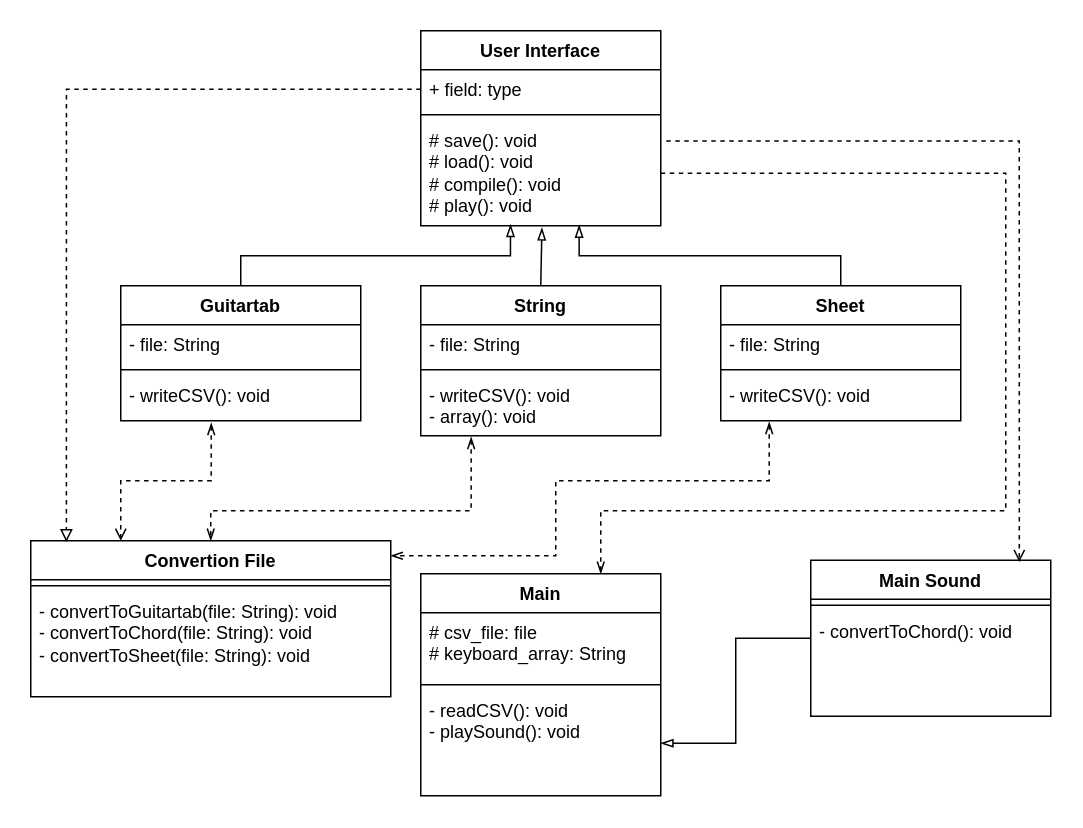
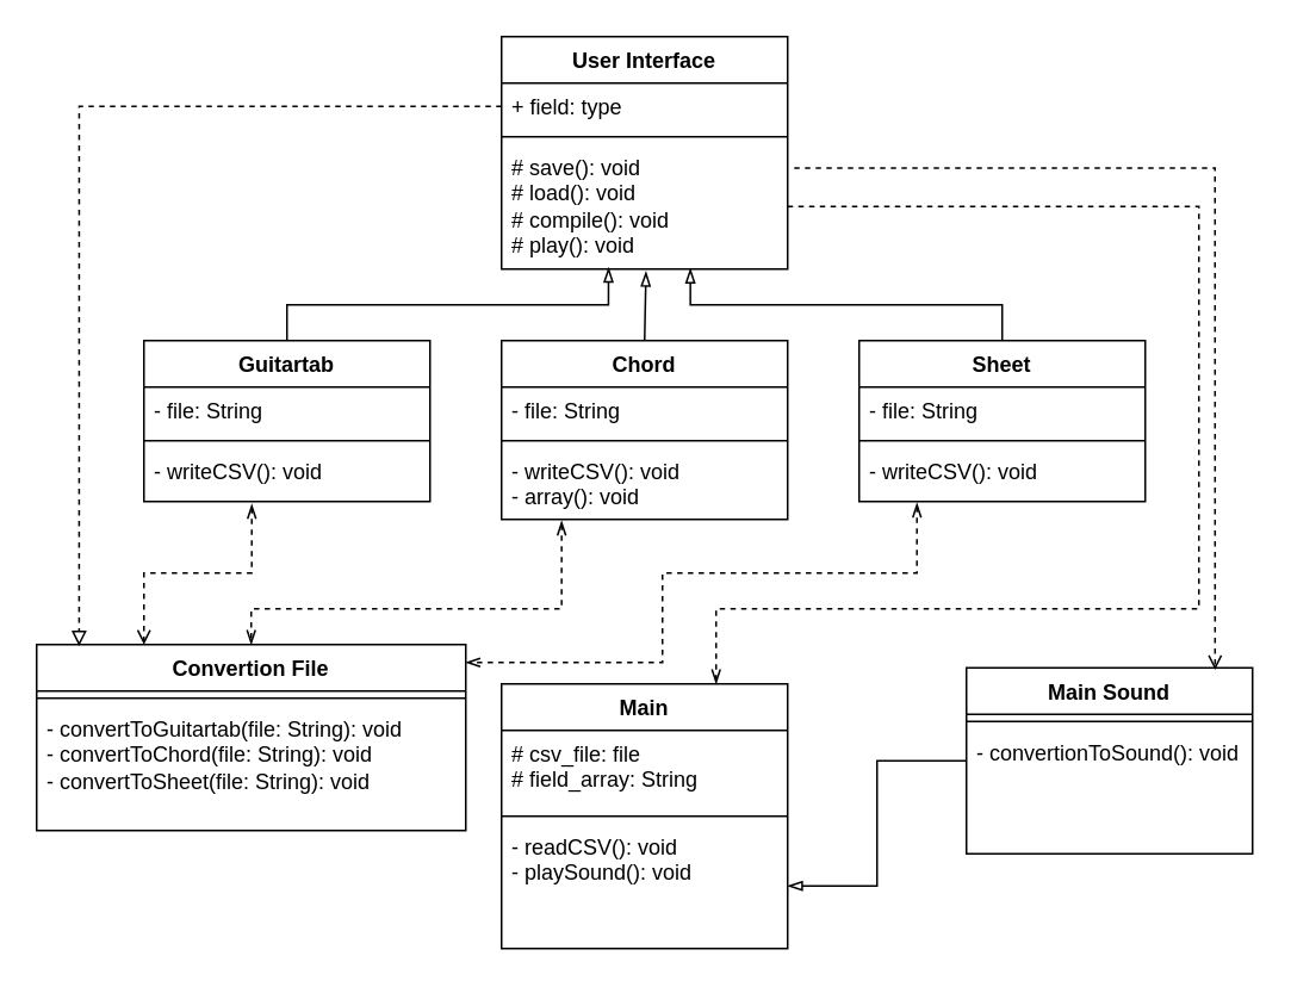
- <mxCell id="15" value="String" style="swimlane;fontStyle=1;align=center;verticalAlign=top;childLayout=stackLayout;horizontal=1;startSize=26;horizontalStack=0;resizeParent=1;resizeParentMax=0;resizeLast=0;collapsible=1;marginBottom=0;whiteSpace=wrap;html=1;" vertex="1" parent="1"><mxGeometry x="280" y="190" width="160" height="100" as="geometry"><mxRectangle x="430" y="190" width="120" height="30" as="alternateBounds" /></mxGeometry></mxCell>
+ <mxCell id="15" value="Chord" style="swimlane;fontStyle=1;align=center;verticalAlign=top;childLayout=stackLayout;horizontal=1;startSize=26;horizontalStack=0;resizeParent=1;resizeParentMax=0;resizeLast=0;collapsible=1;marginBottom=0;whiteSpace=wrap;html=1;" vertex="1" parent="1"><mxGeometry x="280" y="190" width="160" height="100" as="geometry"><mxRectangle x="430" y="190" width="120" height="30" as="alternateBounds" /></mxGeometry></mxCell>
- <mxCell id="29" value="- convertToChord(): void" style="text;strokeColor=none;fillColor=none;align=left;verticalAlign=top;spacingLeft=4;spacingRight=4;overflow=hidden;rotatable=0;points=[[0,0.5],[1,0.5]];portConstraint=eastwest;whiteSpace=wrap;html=1;" vertex="1" parent="27"><mxGeometry y="34" width="160" height="70" as="geometry" /></mxCell>
+ <mxCell id="29" value="- convertionToSound(): void" style="text;strokeColor=none;fillColor=none;align=left;verticalAlign=top;spacingLeft=4;spacingRight=4;overflow=hidden;rotatable=0;points=[[0,0.5],[1,0.5]];portConstraint=eastwest;whiteSpace=wrap;html=1;" vertex="1" parent="27"><mxGeometry y="34" width="160" height="70" as="geometry" /></mxCell>
- <mxCell id="22" value="# csv_file: file&lt;div&gt;# keyboard_array: String&lt;/div&gt;" style="text;strokeColor=none;fillColor=none;align=left;verticalAlign=top;spacingLeft=4;spacingRight=4;overflow=hidden;rotatable=0;points=[[0,0.5],[1,0.5]];portConstraint=eastwest;whiteSpace=wrap;html=1;" vertex="1" parent="21"><mxGeometry y="26" width="160" height="44" as="geometry" /></mxCell>
+ <mxCell id="22" value="# csv_file: file&lt;div&gt;# field_array: String&lt;/div&gt;" style="text;strokeColor=none;fillColor=none;align=left;verticalAlign=top;spacingLeft=4;spacingRight=4;overflow=hidden;rotatable=0;points=[[0,0.5],[1,0.5]];portConstraint=eastwest;whiteSpace=wrap;html=1;" vertex="1" parent="21"><mxGeometry y="26" width="160" height="44" as="geometry" /></mxCell>
